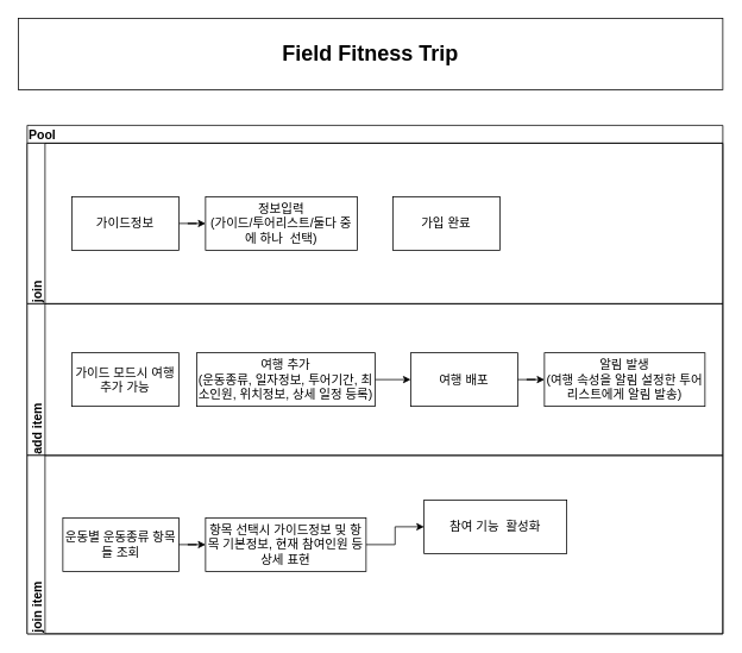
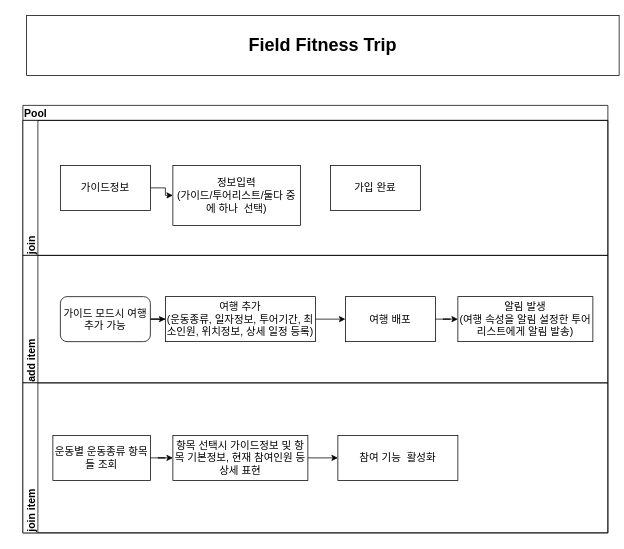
- <mxCell id="2" value="&lt;font style=&quot;font-size: 24px&quot;&gt;&lt;b&gt;Field Fitness Trip&lt;/b&gt;&lt;/font&gt;" style="rounded=0;whiteSpace=wrap;html=1;" vertex="1" parent="1"><mxGeometry x="20" y="20" width="790" height="80" as="geometry" /></mxCell>
+ <mxCell id="2" value="&lt;font style=&quot;font-size: 24px&quot;&gt;&lt;b&gt;Field Fitness Trip&lt;/b&gt;&lt;/font&gt;" style="rounded=0;whiteSpace=wrap;html=1;" vertex="1" parent="1"><mxGeometry x="35" y="20" width="790" height="80" as="geometry" /></mxCell>
- <mxCell id="7" value="정보입력&lt;br&gt;(가이드/투어리스트/둘다 중에 하나&amp;nbsp; 선택)" style="rounded=0;whiteSpace=wrap;html=1;fontSize=14;align=center;" vertex="1" parent="4"><mxGeometry x="200" y="60" width="170" height="60" as="geometry" /></mxCell>
+ <mxCell id="7" value="정보입력&lt;br&gt;(가이드/투어리스트/둘다 중에 하나&amp;nbsp; 선택)" style="rounded=0;whiteSpace=wrap;html=1;fontSize=14;align=center;" vertex="1" parent="4"><mxGeometry x="200" y="60" width="170" height="80" as="geometry" /></mxCell>
- <mxCell id="11" value="가이드 모드시 여행 추가 가능" style="rounded=0;whiteSpace=wrap;html=1;fontSize=14;align=center;" vertex="1" parent="9"><mxGeometry x="50" y="55" width="120" height="60" as="geometry" /></mxCell>
+ <mxCell id="11" value="가이드 모드시 여행 추가 가능" style="whiteSpace=wrap;html=1;fontSize=14;align=center;rounded=1;" vertex="1" parent="9"><mxGeometry x="50" y="55" width="120" height="60" as="geometry" /></mxCell>
+ <mxCell id="10" value="" style="edgeStyle=orthogonalEdgeStyle;rounded=0;orthogonalLoop=1;jettySize=auto;html=1;fontSize=14;" edge="1" parent="9" source="11" target="13"><mxGeometry relative="1" as="geometry" /></mxCell>
- <mxCell id="22" value="참여 기능&amp;nbsp; 활성화" style="rounded=0;whiteSpace=wrap;html=1;fontSize=14;align=center;" vertex="1" parent="1"><mxGeometry x="475" y="560" width="160" height="60" as="geometry" /></mxCell>
+ <mxCell id="22" value="참여 기능&amp;nbsp; 활성화" style="rounded=0;whiteSpace=wrap;html=1;fontSize=14;align=center;" vertex="1" parent="1"><mxGeometry x="450" y="580" width="160" height="60" as="geometry" /></mxCell>
